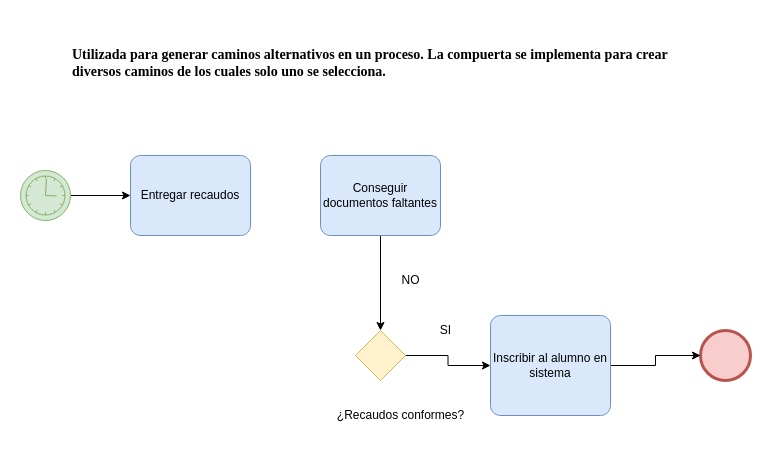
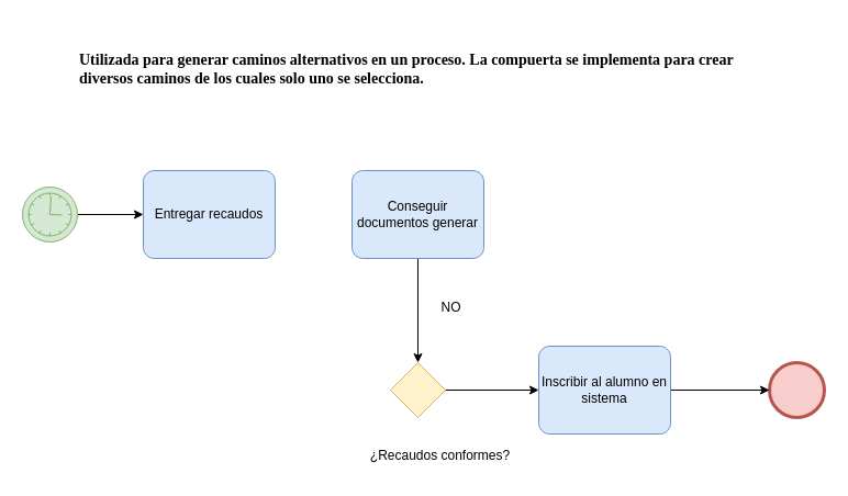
- <mxCell id="11" value="Conseguir documentos faltantes" style="points=[[0.25,0,0],[0.5,0,0],[0.75,0,0],[1,0.25,0],[1,0.5,0],[1,0.75,0],[0.75,1,0],[0.5,1,0],[0.25,1,0],[0,0.75,0],[0,0.5,0],[0,0.25,0]];shape=mxgraph.bpmn.task;whiteSpace=wrap;rectStyle=rounded;size=10;html=1;taskMarker=abstract;fillColor=#dae8fc;strokeColor=#6c8ebf;" vertex="1" parent="1"><mxGeometry x="320" y="155" width="120" height="80" as="geometry" /></mxCell>
+ <mxCell id="11" value="Conseguir documentos generar" style="points=[[0.25,0,0],[0.5,0,0],[0.75,0,0],[1,0.25,0],[1,0.5,0],[1,0.75,0],[0.75,1,0],[0.5,1,0],[0.25,1,0],[0,0.75,0],[0,0.5,0],[0,0.25,0]];shape=mxgraph.bpmn.task;whiteSpace=wrap;rectStyle=rounded;size=10;html=1;taskMarker=abstract;fillColor=#dae8fc;strokeColor=#6c8ebf;" vertex="1" parent="1"><mxGeometry x="320" y="155" width="120" height="80" as="geometry" /></mxCell>
- <mxCell id="13" value="SI" style="text;html=1;align=center;verticalAlign=middle;resizable=0;points=[];autosize=1;strokeColor=none;fillColor=none;" vertex="1" parent="1"><mxGeometry x="430" y="315" width="30" height="30" as="geometry" /></mxCell>
- <mxCell id="8" value="Inscribir al alumno en sistema" style="points=[[0.25,0,0],[0.5,0,0],[0.75,0,0],[1,0.25,0],[1,0.5,0],[1,0.75,0],[0.75,1,0],[0.5,1,0],[0.25,1,0],[0,0.75,0],[0,0.5,0],[0,0.25,0]];shape=mxgraph.bpmn.task;whiteSpace=wrap;rectStyle=rounded;size=10;html=1;taskMarker=abstract;fillColor=#dae8fc;strokeColor=#6c8ebf;" vertex="1" parent="1"><mxGeometry x="490" y="315" width="120" height="100" as="geometry" /></mxCell>
+ <mxCell id="8" value="Inscribir al alumno en sistema" style="points=[[0.25,0,0],[0.5,0,0],[0.75,0,0],[1,0.25,0],[1,0.5,0],[1,0.75,0],[0.75,1,0],[0.5,1,0],[0.25,1,0],[0,0.75,0],[0,0.5,0],[0,0.25,0]];shape=mxgraph.bpmn.task;whiteSpace=wrap;rectStyle=rounded;size=10;html=1;taskMarker=abstract;fillColor=#dae8fc;strokeColor=#6c8ebf;" vertex="1" parent="1"><mxGeometry x="490" y="315" width="120" height="80" as="geometry" /></mxCell>
